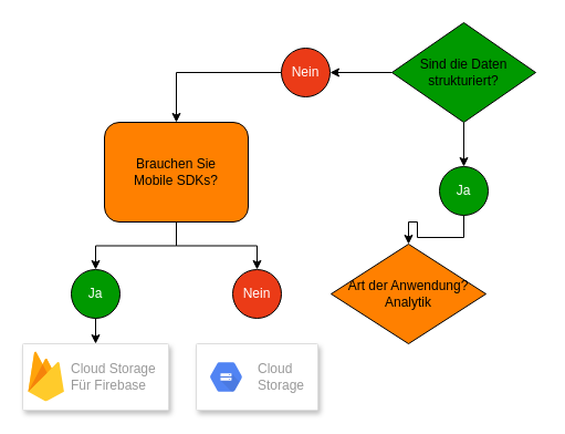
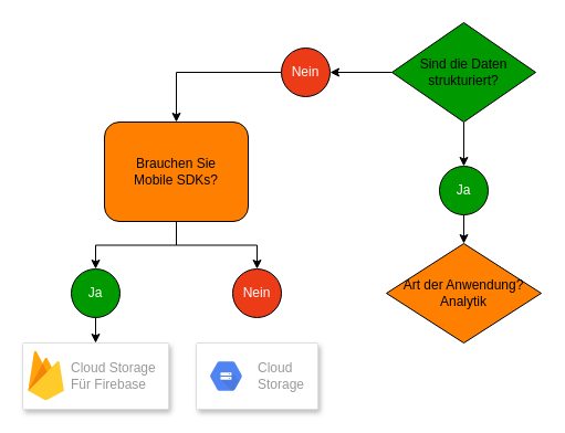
- <mxCell id="7" value="Art der Anwendung?&lt;br&gt;Analytik" style="rhombus;whiteSpace=wrap;html=1;fillColor=#FF8000;" vertex="1" parent="1"><mxGeometry x="299" y="220" width="140" height="90" as="geometry" /></mxCell>
+ <mxCell id="7" value="Art der Anwendung?&lt;br&gt;Analytik" style="rhombus;whiteSpace=wrap;html=1;fillColor=#FF8000;" vertex="1" parent="1"><mxGeometry x="349" y="220" width="140" height="90" as="geometry" /></mxCell>
